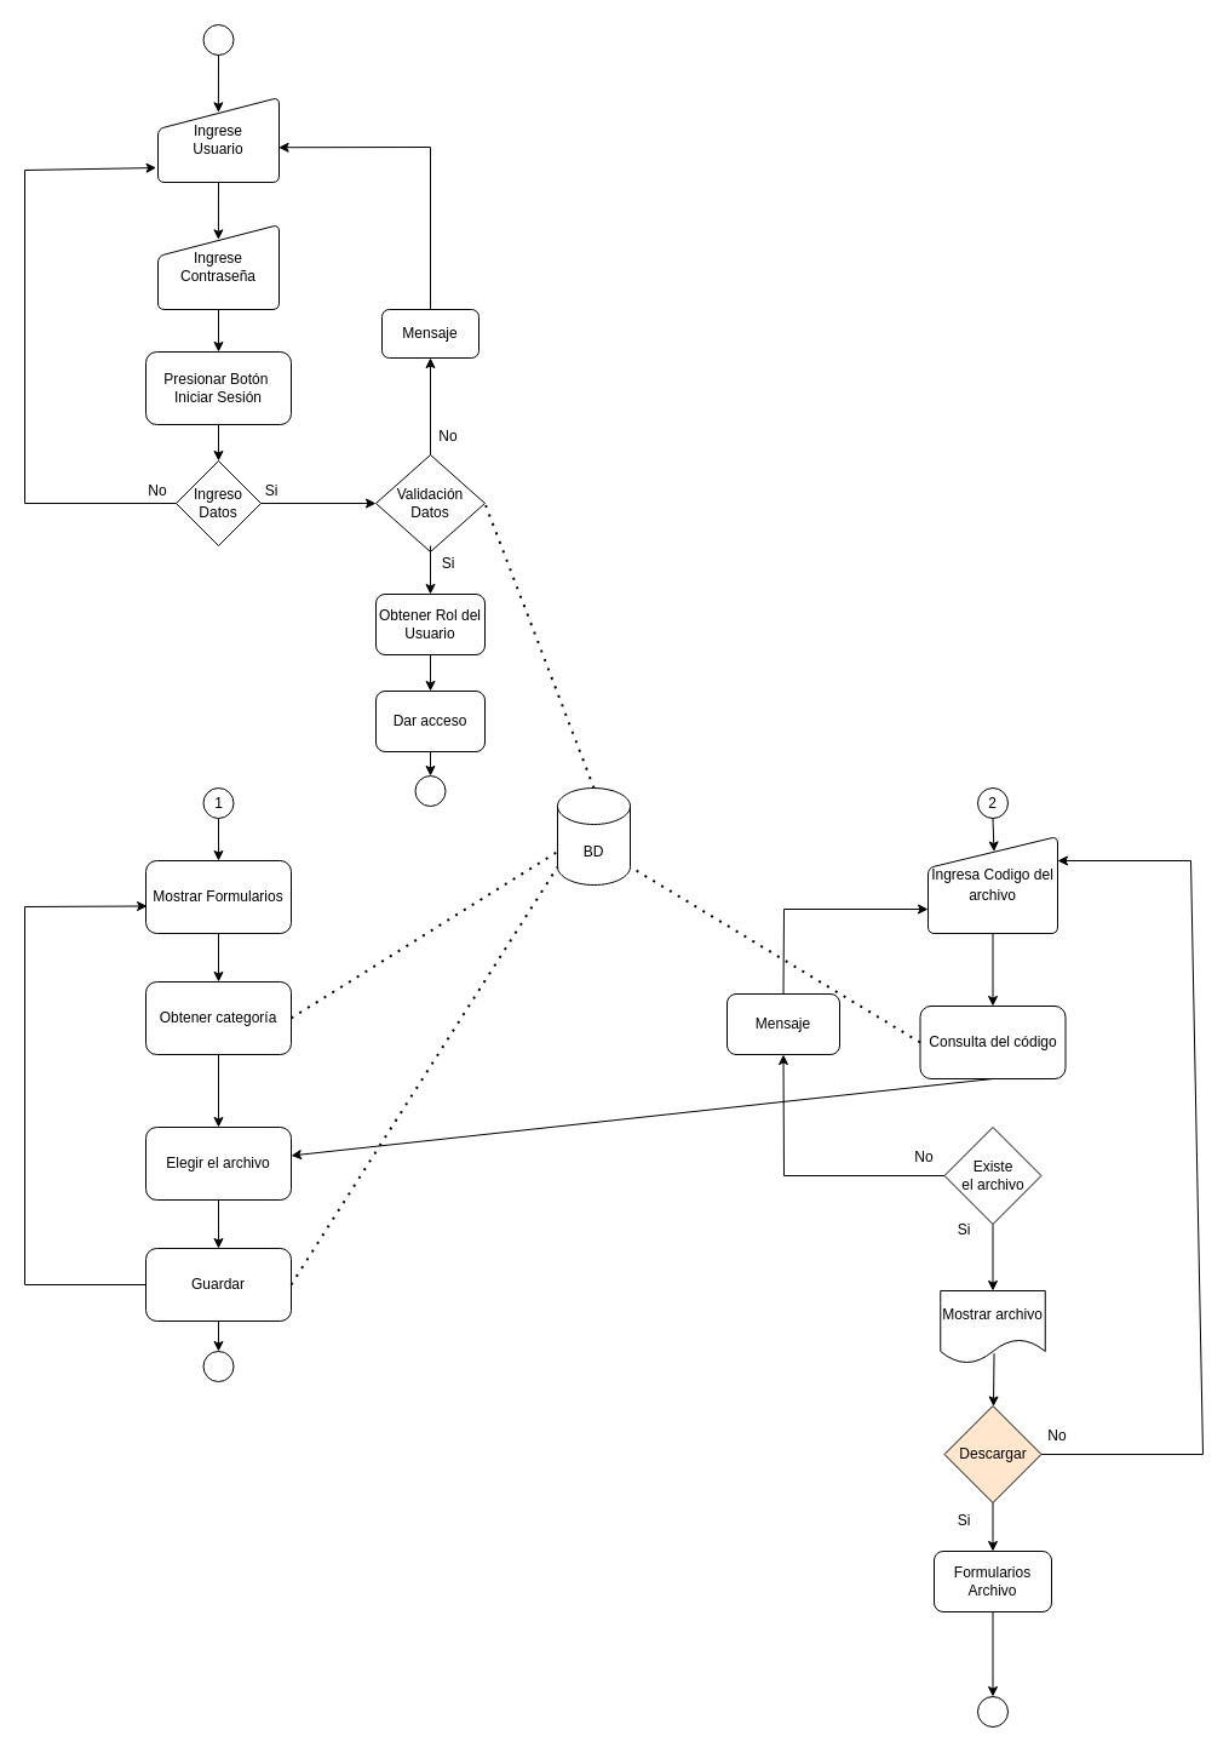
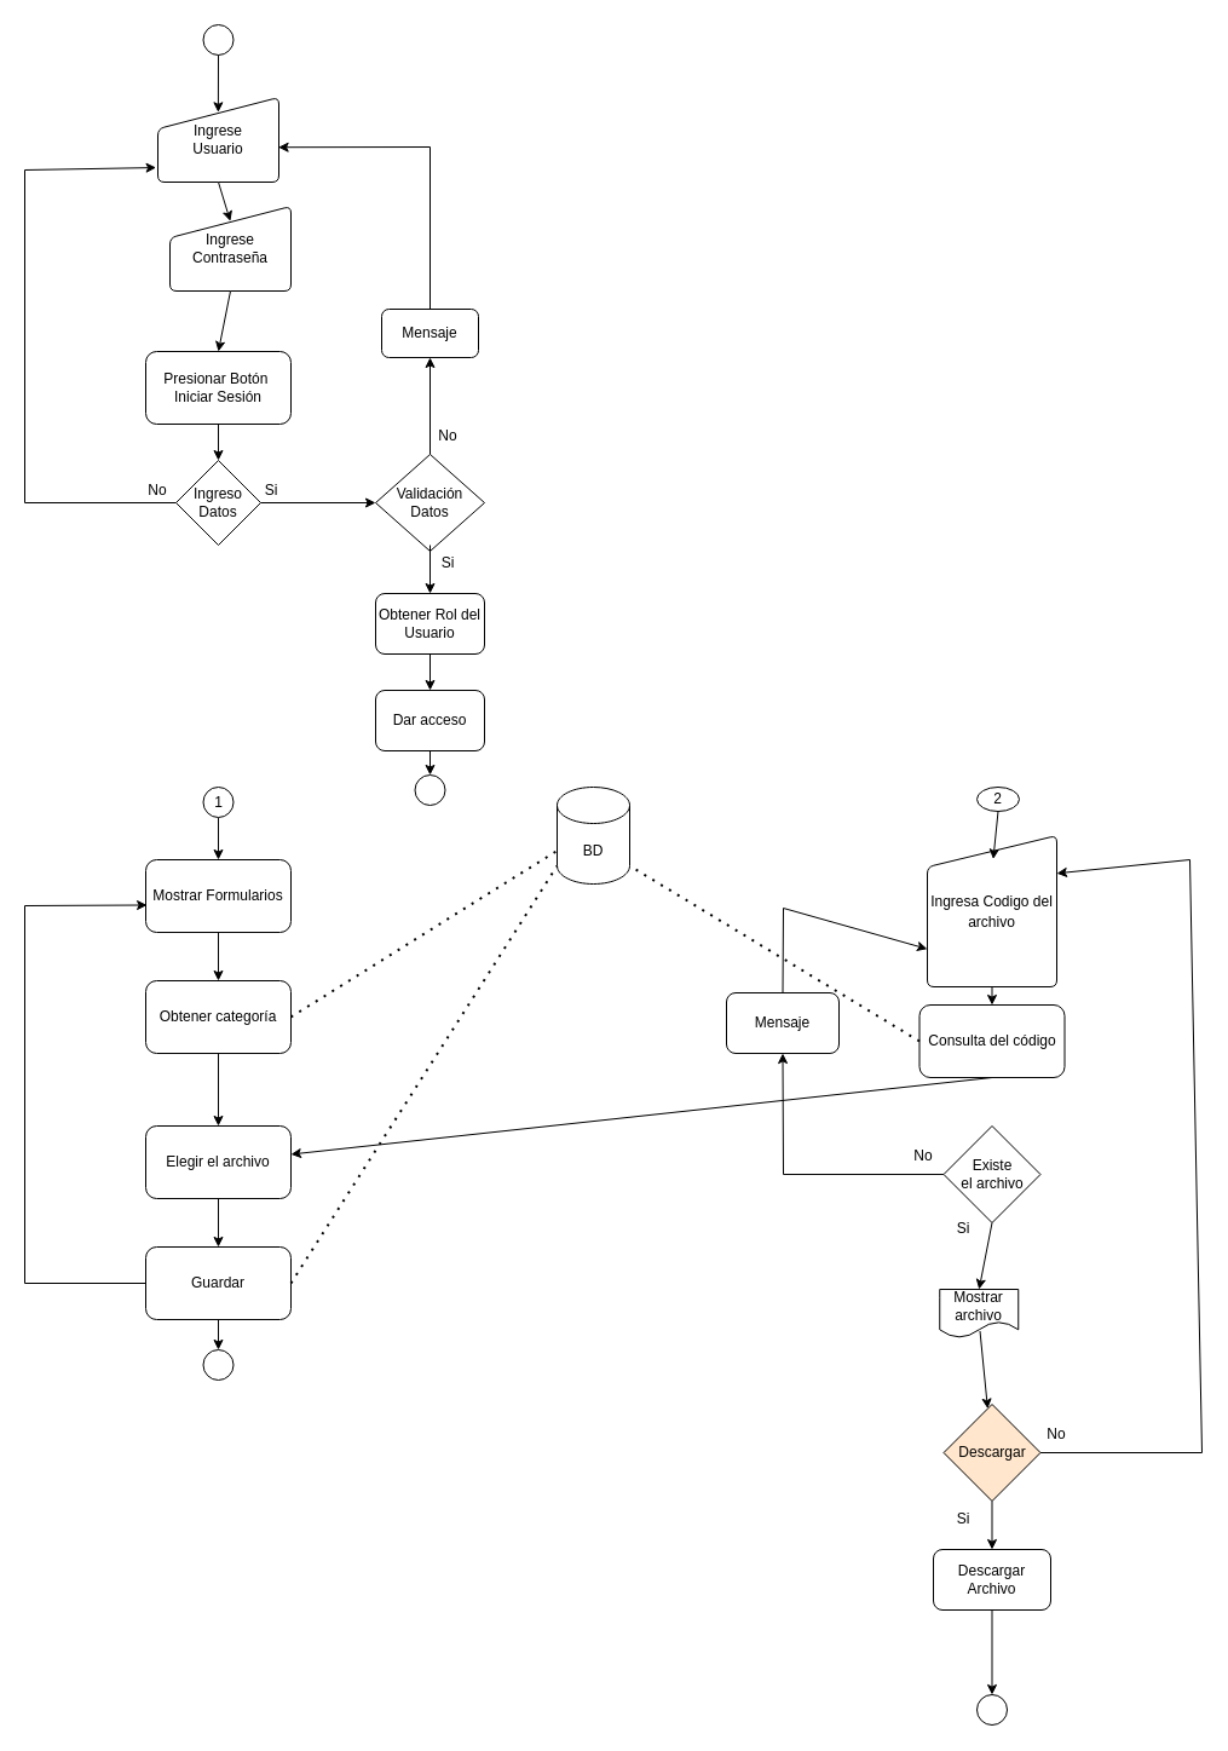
- <mxCell id="17" value="Ingrese&lt;br&gt;Contraseña" style="html=1;strokeWidth=1;shape=manualInput;whiteSpace=wrap;rounded=1;size=26;arcSize=11;" parent="1" vertex="1"><mxGeometry x="130" y="185" width="100" height="70" as="geometry" /></mxCell>
+ <mxCell id="17" value="Ingrese&lt;br&gt;Contraseña" style="html=1;strokeWidth=1;shape=manualInput;whiteSpace=wrap;rounded=1;size=26;arcSize=11;" parent="1" vertex="1"><mxGeometry x="140" y="170" width="100" height="70" as="geometry" /></mxCell>
- <mxCell id="34" value="" style="endArrow=none;dashed=1;html=1;dashPattern=1 3;strokeWidth=2;rounded=0;exitX=0.5;exitY=0;exitDx=0;exitDy=0;exitPerimeter=0;entryX=1;entryY=0.5;entryDx=0;entryDy=0;entryPerimeter=0;" parent="1" source="8" target="24" edge="1"><mxGeometry width="50" height="50" relative="1" as="geometry"><mxPoint x="470" y="550" as="sourcePoint" /><mxPoint x="520" y="500" as="targetPoint" /></mxGeometry></mxCell>
- <mxCell id="38" value="2" style="ellipse;whiteSpace=wrap;html=1;aspect=fixed;" parent="1" vertex="1"><mxGeometry x="807" y="650" width="25" height="25" as="geometry" /></mxCell>
+ <mxCell id="38" value="2" style="ellipse;whiteSpace=wrap;html=1;aspect=fixed;" parent="1" vertex="1"><mxGeometry x="807" y="650" width="35" height="20" as="geometry" /></mxCell>
- <mxCell id="39" value="&lt;div style=&quot;line-height: 140%;&quot;&gt;&lt;span style=&quot;background-color: initial;&quot;&gt;&lt;font style=&quot;font-size: 12px;&quot;&gt;Ingresa Codigo del archivo&lt;/font&gt;&lt;/span&gt;&lt;/div&gt;" style="html=1;strokeWidth=1;shape=manualInput;whiteSpace=wrap;rounded=1;size=26;arcSize=11;align=center;" parent="1" vertex="1"><mxGeometry x="766" y="690" width="107" height="80" as="geometry" /></mxCell>
+ <mxCell id="39" value="&lt;div style=&quot;line-height: 140%;&quot;&gt;&lt;span style=&quot;background-color: initial;&quot;&gt;&lt;font style=&quot;font-size: 12px;&quot;&gt;Ingresa Codigo del archivo&lt;/font&gt;&lt;/span&gt;&lt;/div&gt;" style="html=1;strokeWidth=1;shape=manualInput;whiteSpace=wrap;rounded=1;size=26;arcSize=11;align=center;" parent="1" vertex="1"><mxGeometry x="766" y="690" width="107" height="125" as="geometry" /></mxCell>
- <mxCell id="48" value="Mostrar archivo" style="shape=document;whiteSpace=wrap;html=1;boundedLbl=1;size=0.333;strokeWidth=1;" parent="1" vertex="1"><mxGeometry x="776.25" y="1065" width="86.5" height="60" as="geometry" /></mxCell>
+ <mxCell id="48" value="Mostrar archivo" style="shape=document;whiteSpace=wrap;html=1;boundedLbl=1;size=0.333;strokeWidth=1;" parent="1" vertex="1"><mxGeometry x="776.25" y="1065" width="65" height="40" as="geometry" /></mxCell>
- <mxCell id="54" value="Formularios&lt;br&gt;Archivo" style="rounded=1;whiteSpace=wrap;html=1;" parent="1" vertex="1"><mxGeometry x="771" y="1280" width="97" height="50" as="geometry" /></mxCell>
+ <mxCell id="54" value="Descargar&lt;br&gt;Archivo" style="rounded=1;whiteSpace=wrap;html=1;" parent="1" vertex="1"><mxGeometry x="771" y="1280" width="97" height="50" as="geometry" /></mxCell>
